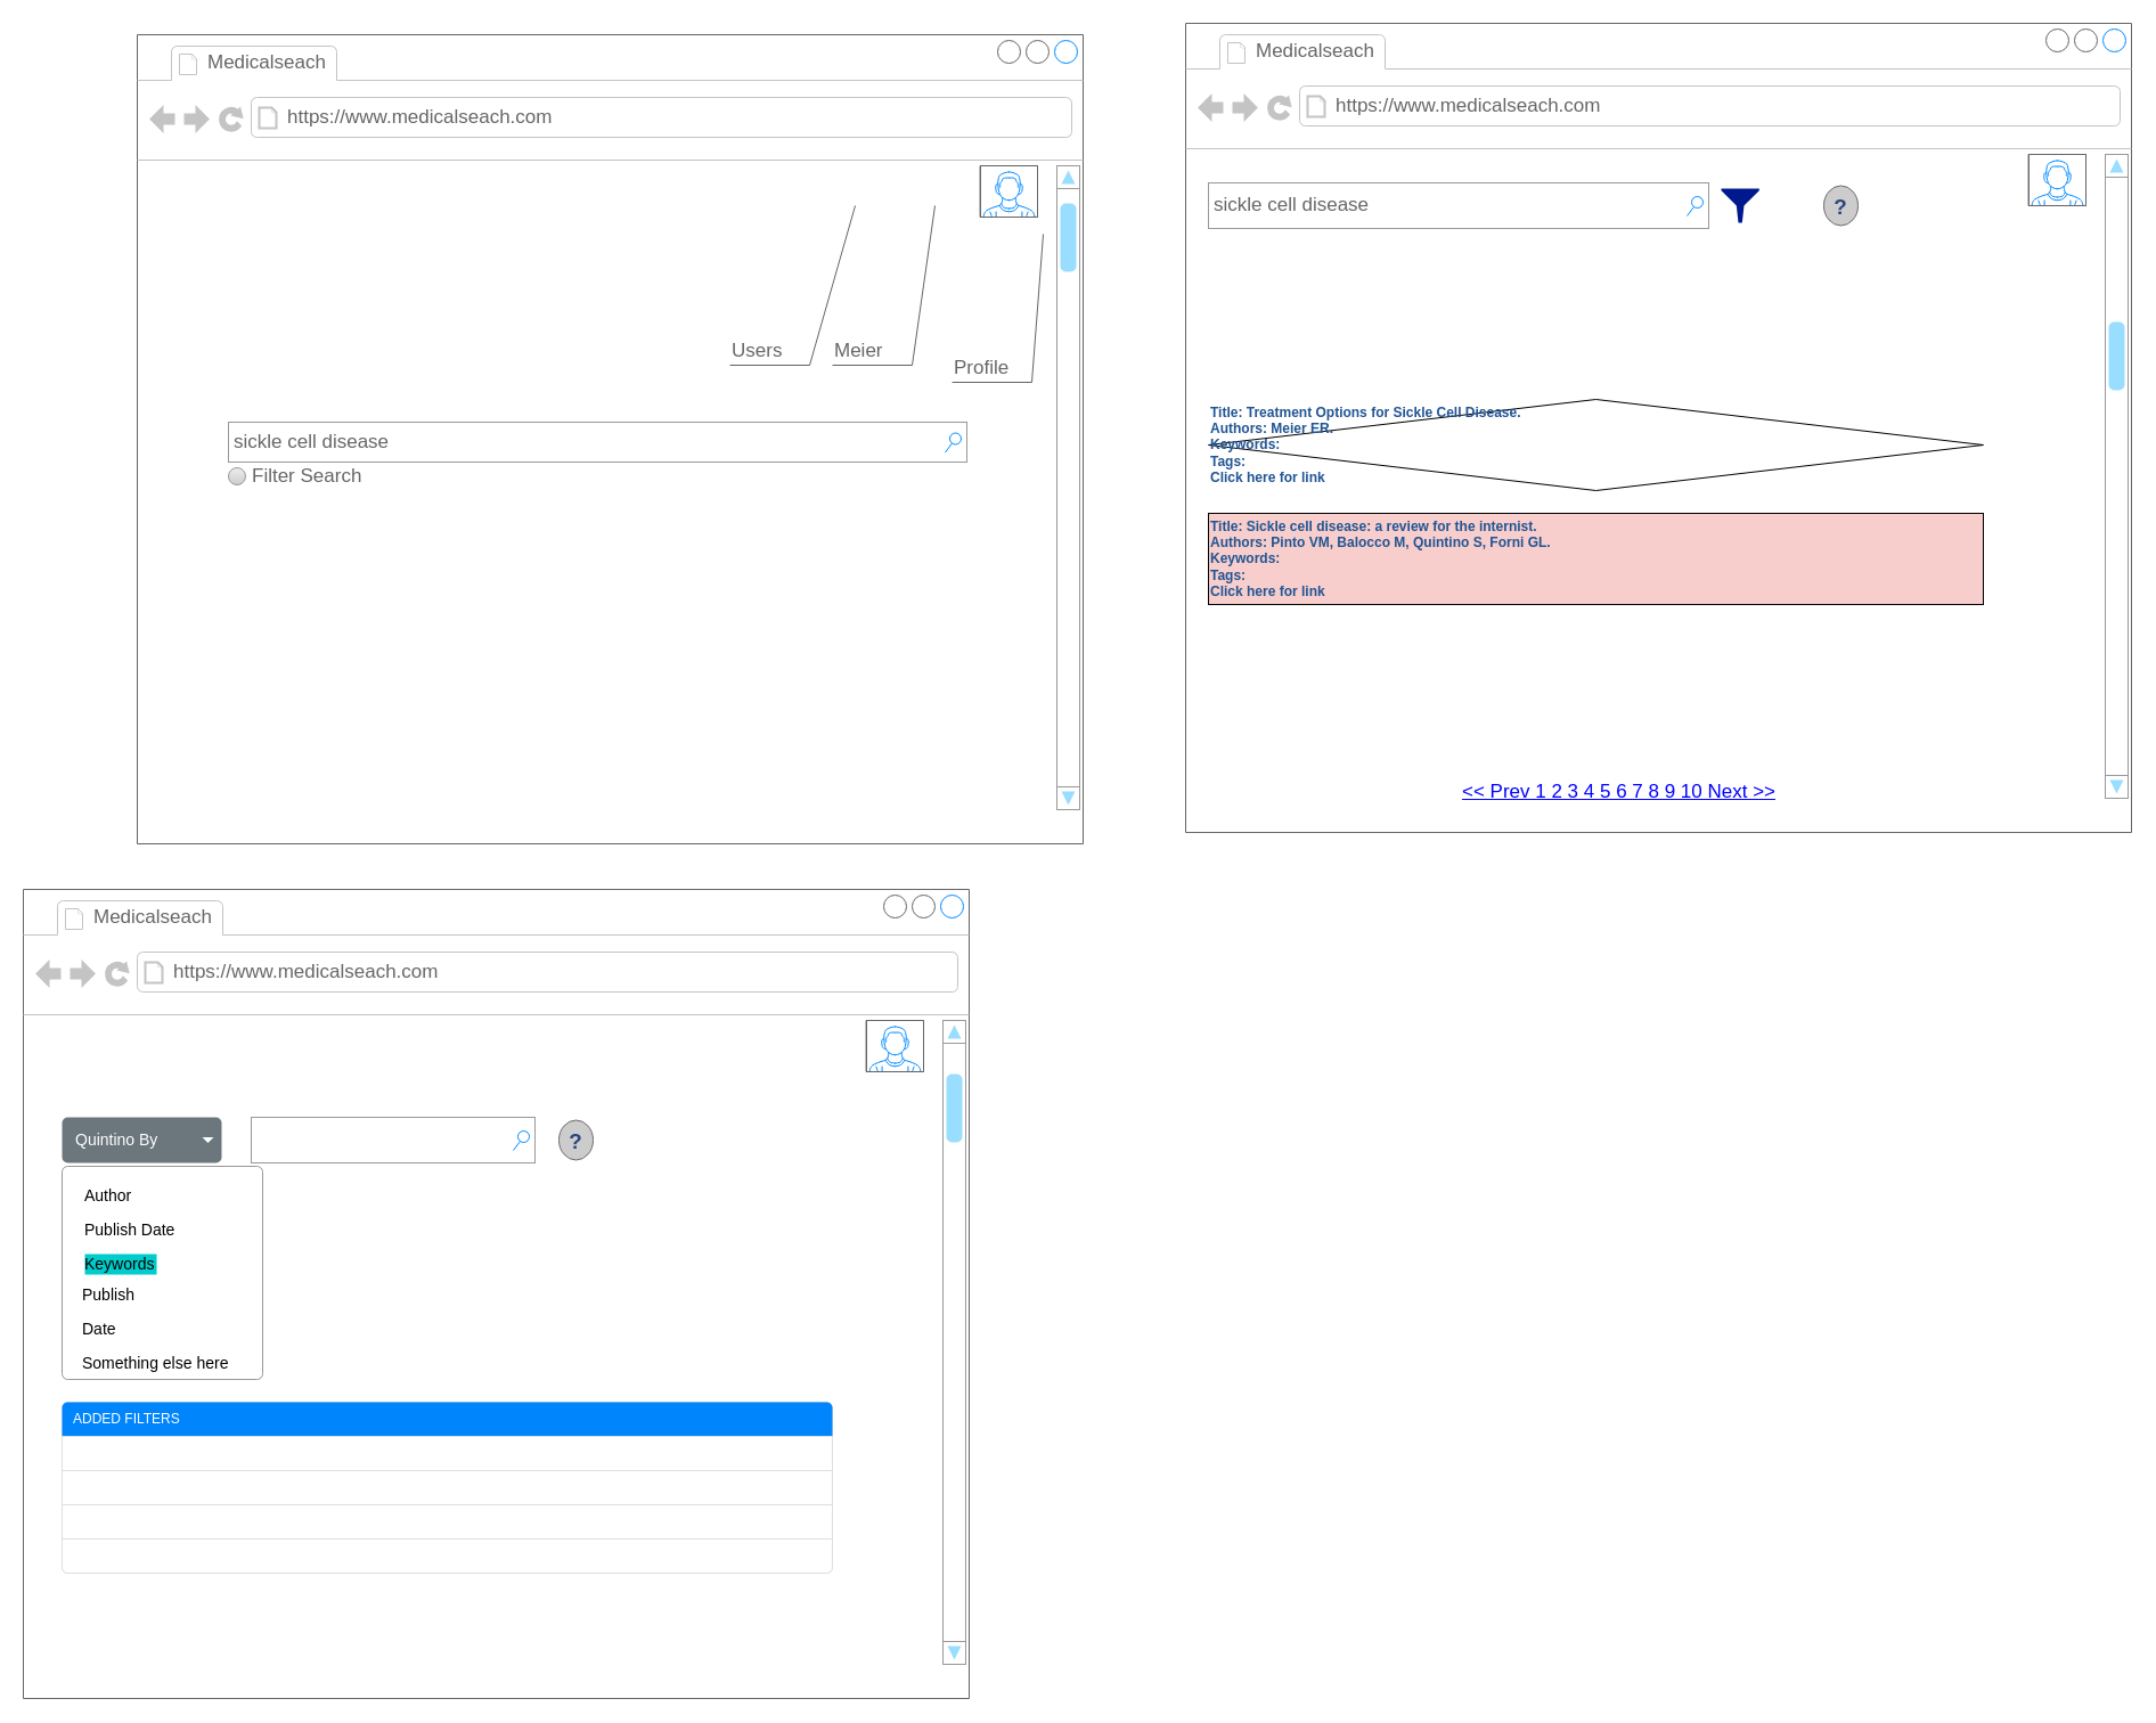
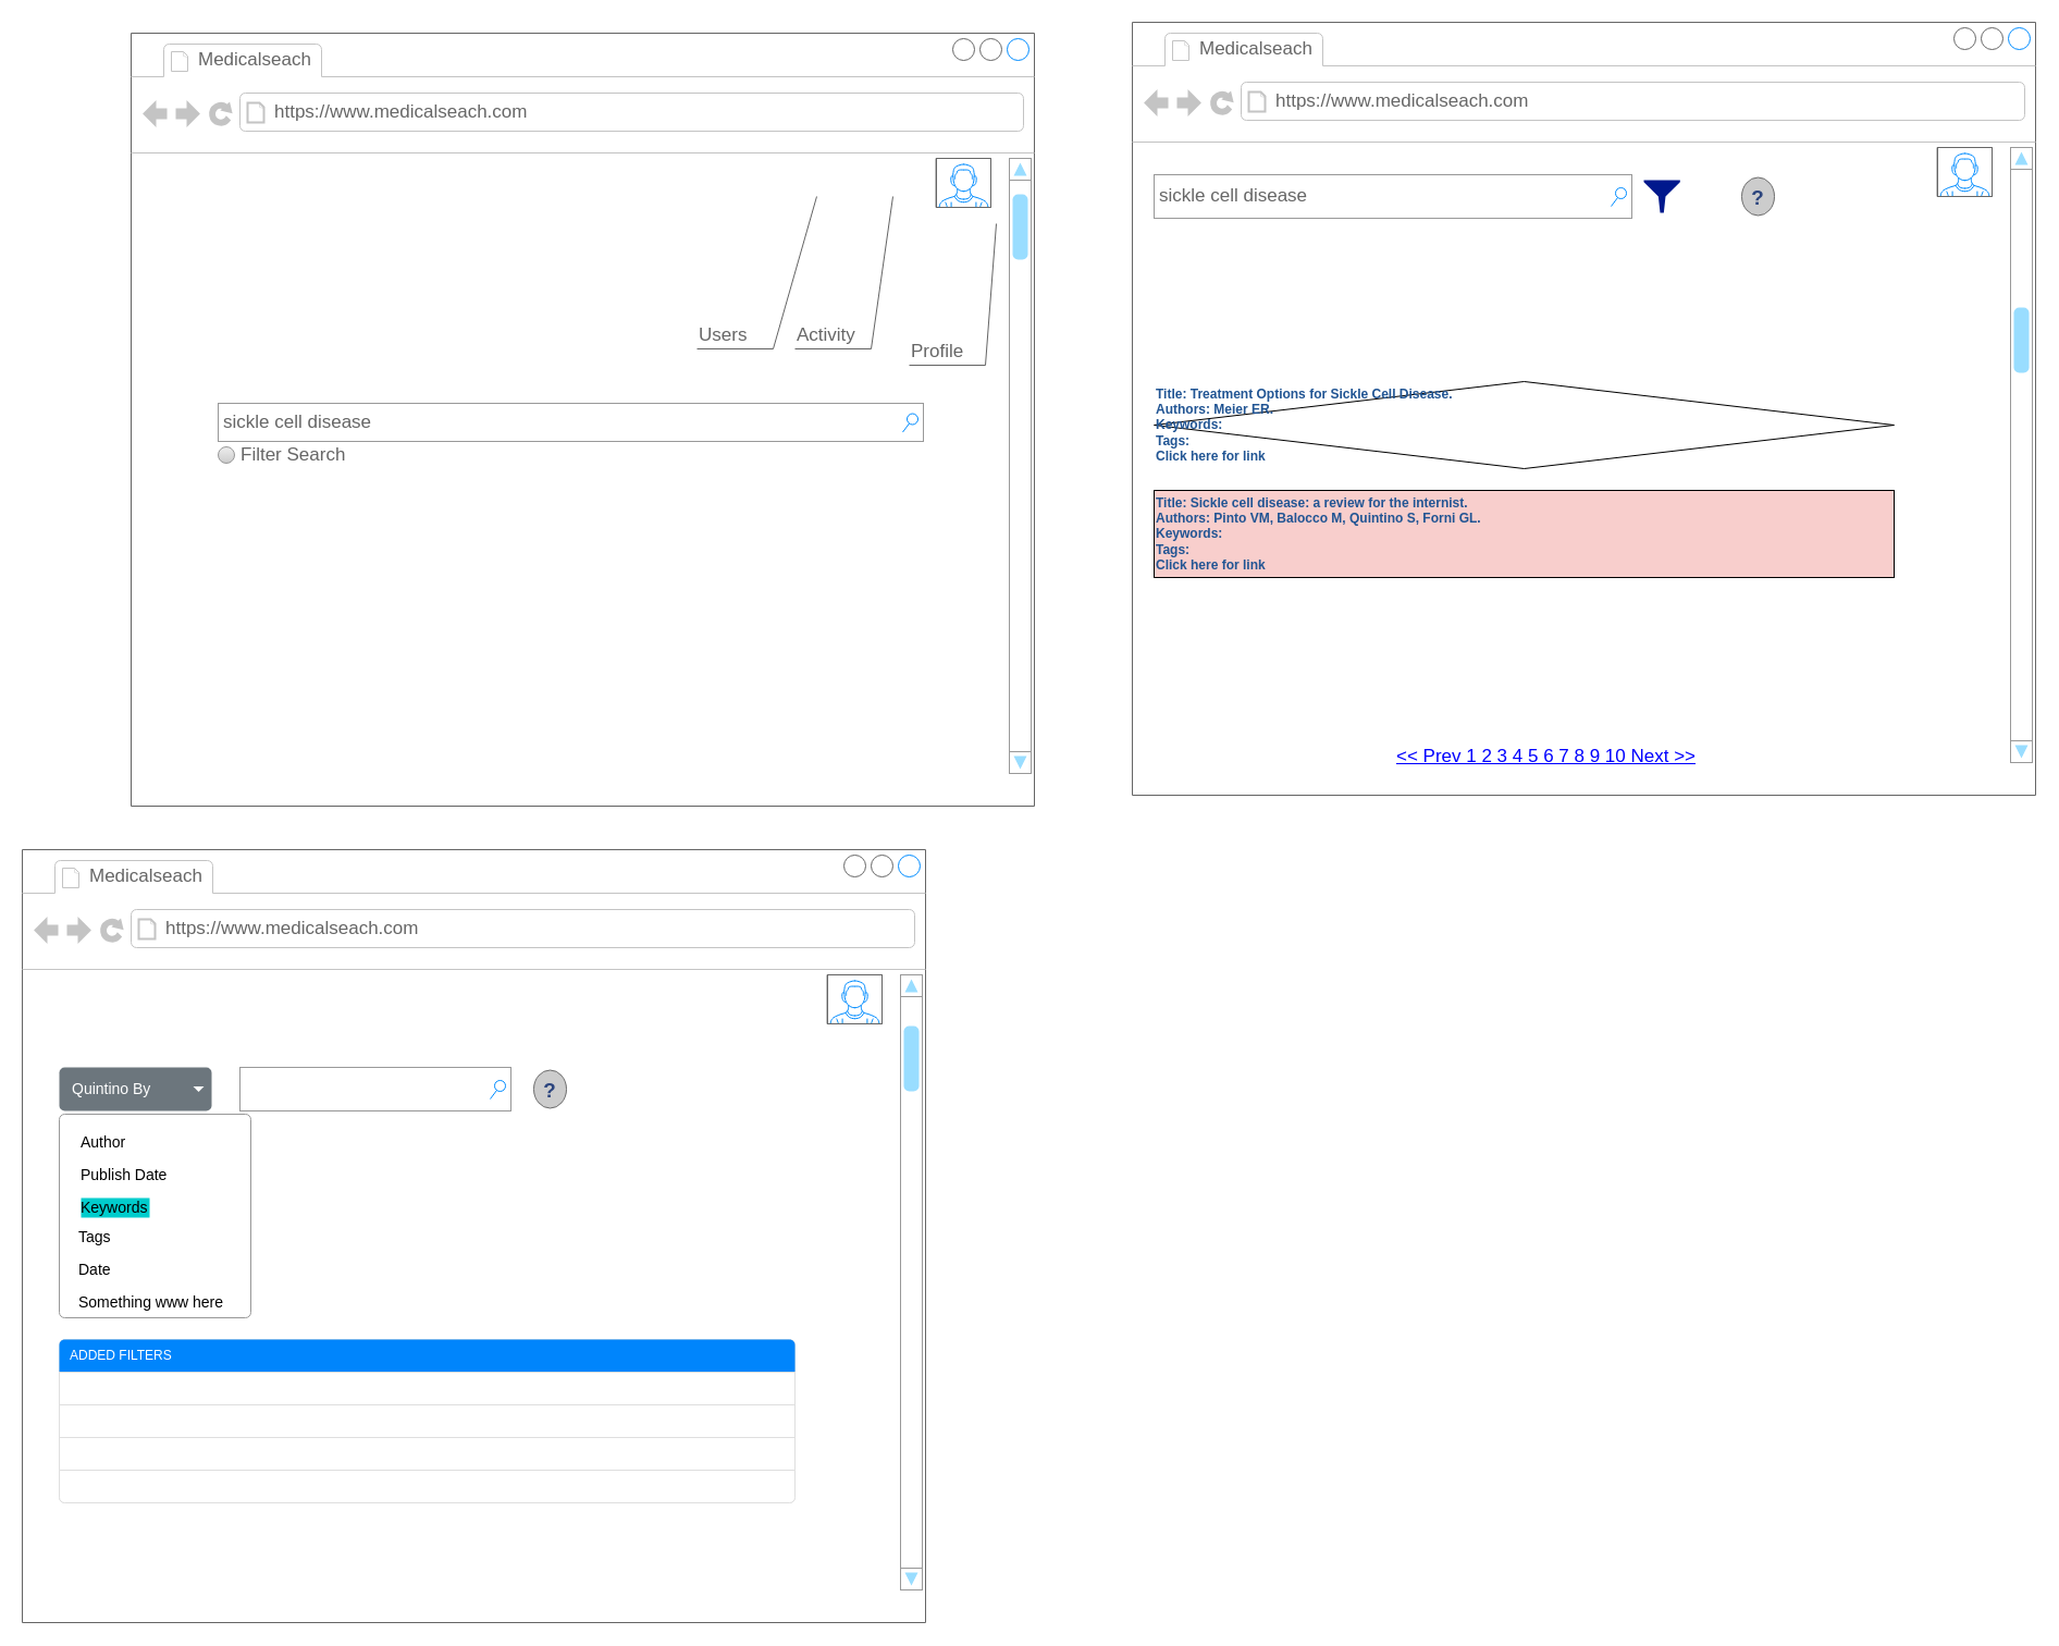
- <mxCell id="11" value="Meier" style="strokeWidth=1;shadow=0;dashed=0;align=center;html=1;shape=mxgraph.mockup.text.callout;linkText=;textSize=17;textColor=#666666;callDir=SW;callStyle=line;fontSize=17;fontColor=#666666;align=left;verticalAlign=bottom;strokeColor=#666666;labelBackgroundColor=none;fillColor=none;" vertex="1" parent="2"><mxGeometry x="610" y="150" width="90" height="140" as="geometry" /></mxCell>
+ <mxCell id="11" value="Activity" style="strokeWidth=1;shadow=0;dashed=0;align=center;html=1;shape=mxgraph.mockup.text.callout;linkText=;textSize=17;textColor=#666666;callDir=SW;callStyle=line;fontSize=17;fontColor=#666666;align=left;verticalAlign=bottom;strokeColor=#666666;labelBackgroundColor=none;fillColor=none;" vertex="1" parent="2"><mxGeometry x="610" y="150" width="90" height="140" as="geometry" /></mxCell>
- <mxCell id="39" value="Publish" style="fillColor=none;strokeColor=none;align=left;spacing=20;fontSize=14;" vertex="1" parent="35"><mxGeometry x="-2" y="97" width="170" height="30" as="geometry" /></mxCell>
+ <mxCell id="39" value="Tags" style="fillColor=none;strokeColor=none;align=left;spacing=20;fontSize=14;" vertex="1" parent="35"><mxGeometry x="-2" y="97" width="170" height="30" as="geometry" /></mxCell>
- <mxCell id="41" value="Something else here" style="fillColor=none;strokeColor=none;align=left;spacing=20;fontSize=14;" vertex="1" parent="35"><mxGeometry x="-2" y="157" width="170" height="30" as="geometry" /></mxCell>
+ <mxCell id="41" value="Something www here" style="fillColor=none;strokeColor=none;align=left;spacing=20;fontSize=14;" vertex="1" parent="35"><mxGeometry x="-2" y="157" width="170" height="30" as="geometry" /></mxCell>
